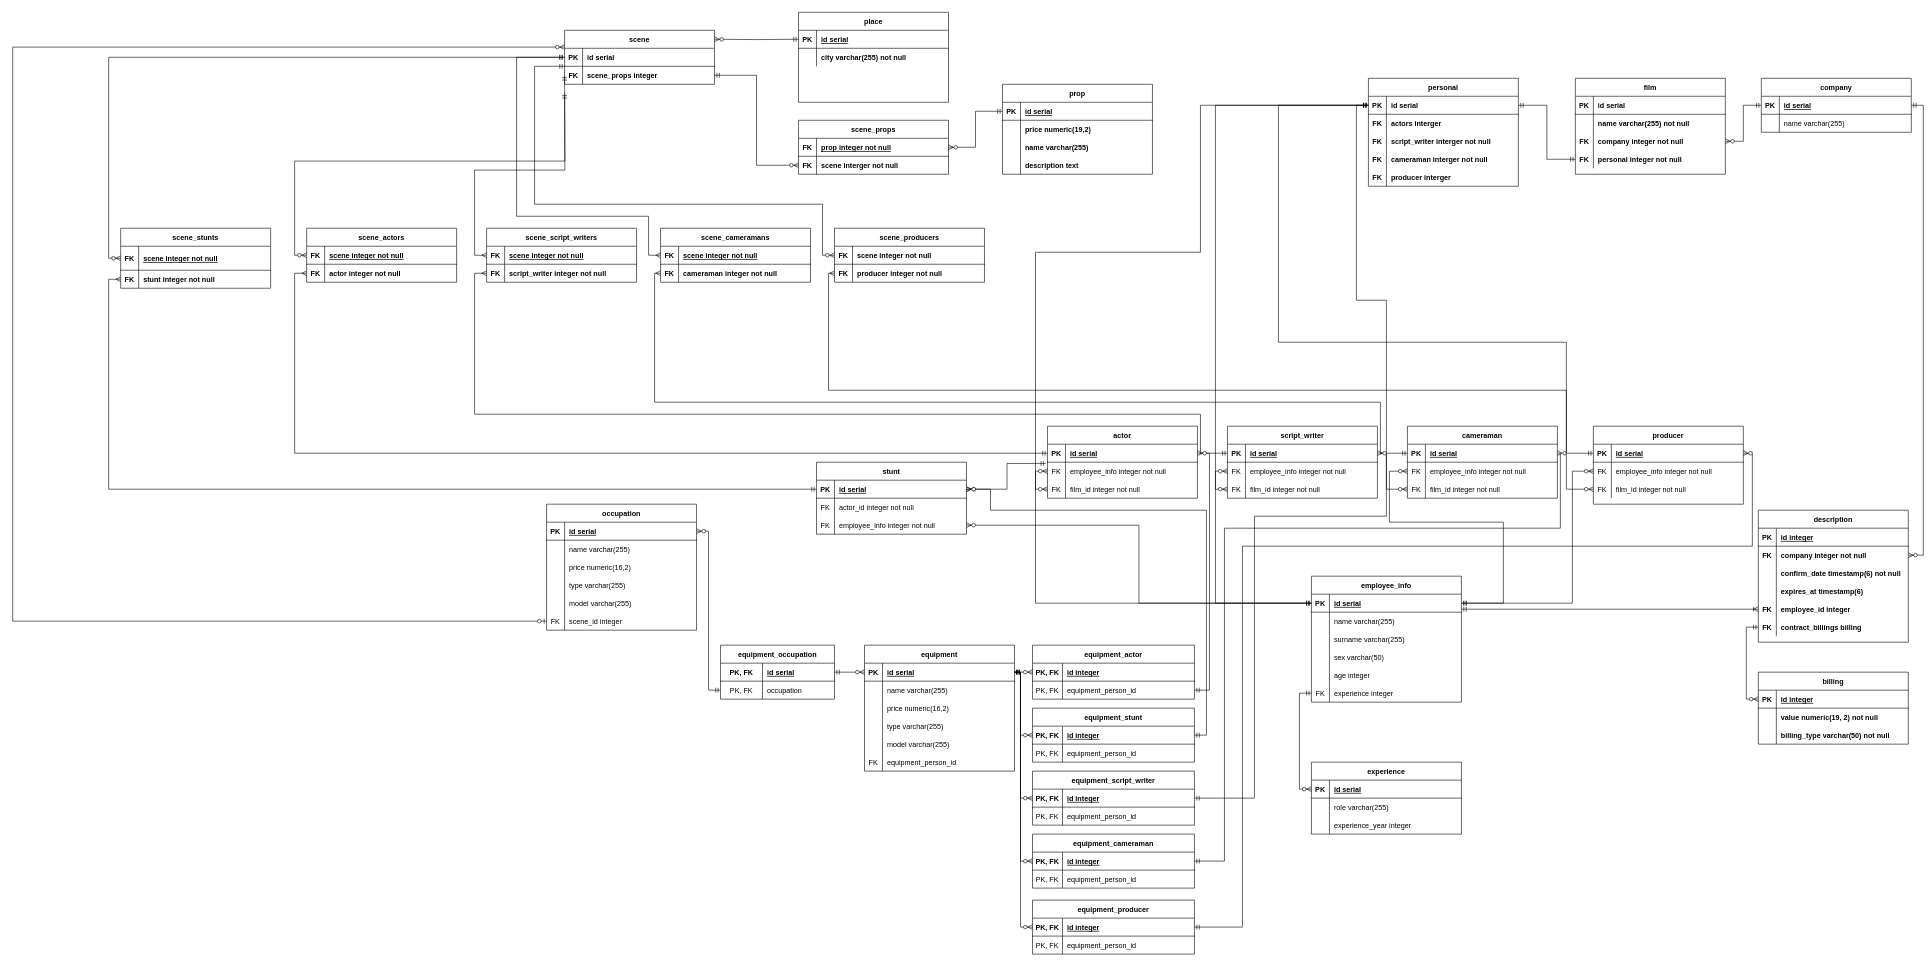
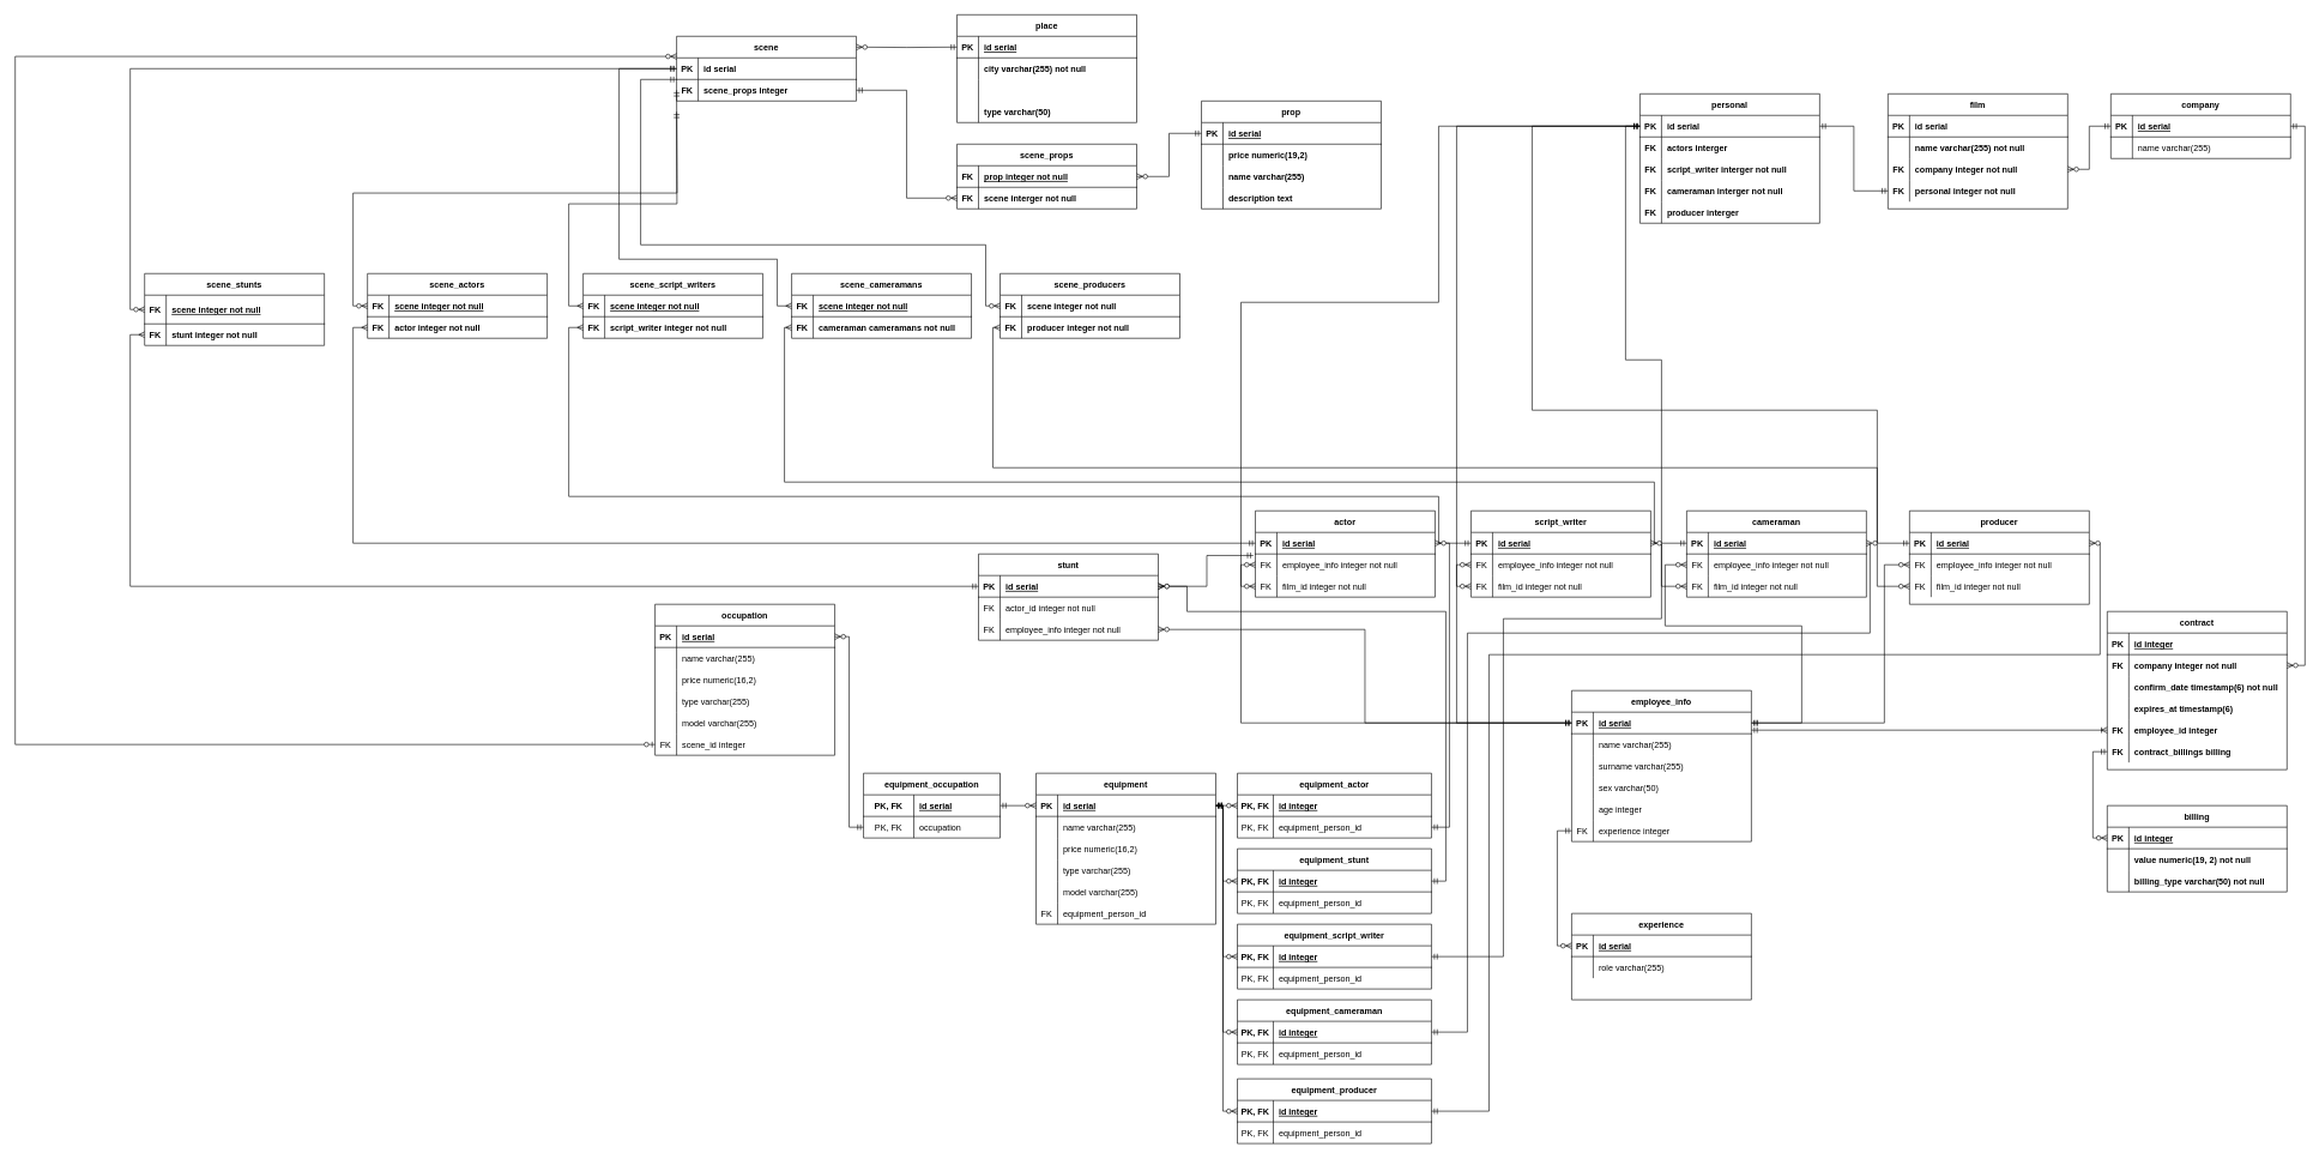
+ <mxCell id="182" value="type varchar(50)" style="shape=partialRectangle;overflow=hidden;connectable=0;fillColor=none;top=0;left=0;bottom=0;right=0;align=left;spacingLeft=6;fontStyle=1" parent="180" vertex="1"><mxGeometry x="30" width="220" height="30" as="geometry" /></mxCell>
- <mxCell id="133" value="cameraman integer not null" style="shape=partialRectangle;overflow=hidden;connectable=0;fillColor=none;top=0;left=0;bottom=0;right=0;align=left;spacingLeft=6;fontStyle=1" parent="131" vertex="1"><mxGeometry x="30" width="220" height="30" as="geometry" /></mxCell>
+ <mxCell id="133" value="cameraman cameramans not null" style="shape=partialRectangle;overflow=hidden;connectable=0;fillColor=none;top=0;left=0;bottom=0;right=0;align=left;spacingLeft=6;fontStyle=1" parent="131" vertex="1"><mxGeometry x="30" width="220" height="30" as="geometry" /></mxCell>
- <mxCell id="219" value="description" style="shape=table;startSize=30;container=1;collapsible=1;childLayout=tableLayout;fixedRows=1;rowLines=0;fontStyle=1;align=center;resizeLast=1;" parent="1" vertex="1"><mxGeometry x="2930" y="850" width="250" height="220" as="geometry" /></mxCell>
+ <mxCell id="219" value="contract" style="shape=table;startSize=30;container=1;collapsible=1;childLayout=tableLayout;fixedRows=1;rowLines=0;fontStyle=1;align=center;resizeLast=1;" parent="1" vertex="1"><mxGeometry x="2930" y="850" width="250" height="220" as="geometry" /></mxCell>
- <mxCell id="218" value="experience_year integer" style="shape=partialRectangle;overflow=hidden;connectable=0;fillColor=none;top=0;left=0;bottom=0;right=0;align=left;spacingLeft=6;" vertex="1" parent="216"><mxGeometry x="30" width="220" height="30" as="geometry" /></mxCell>
